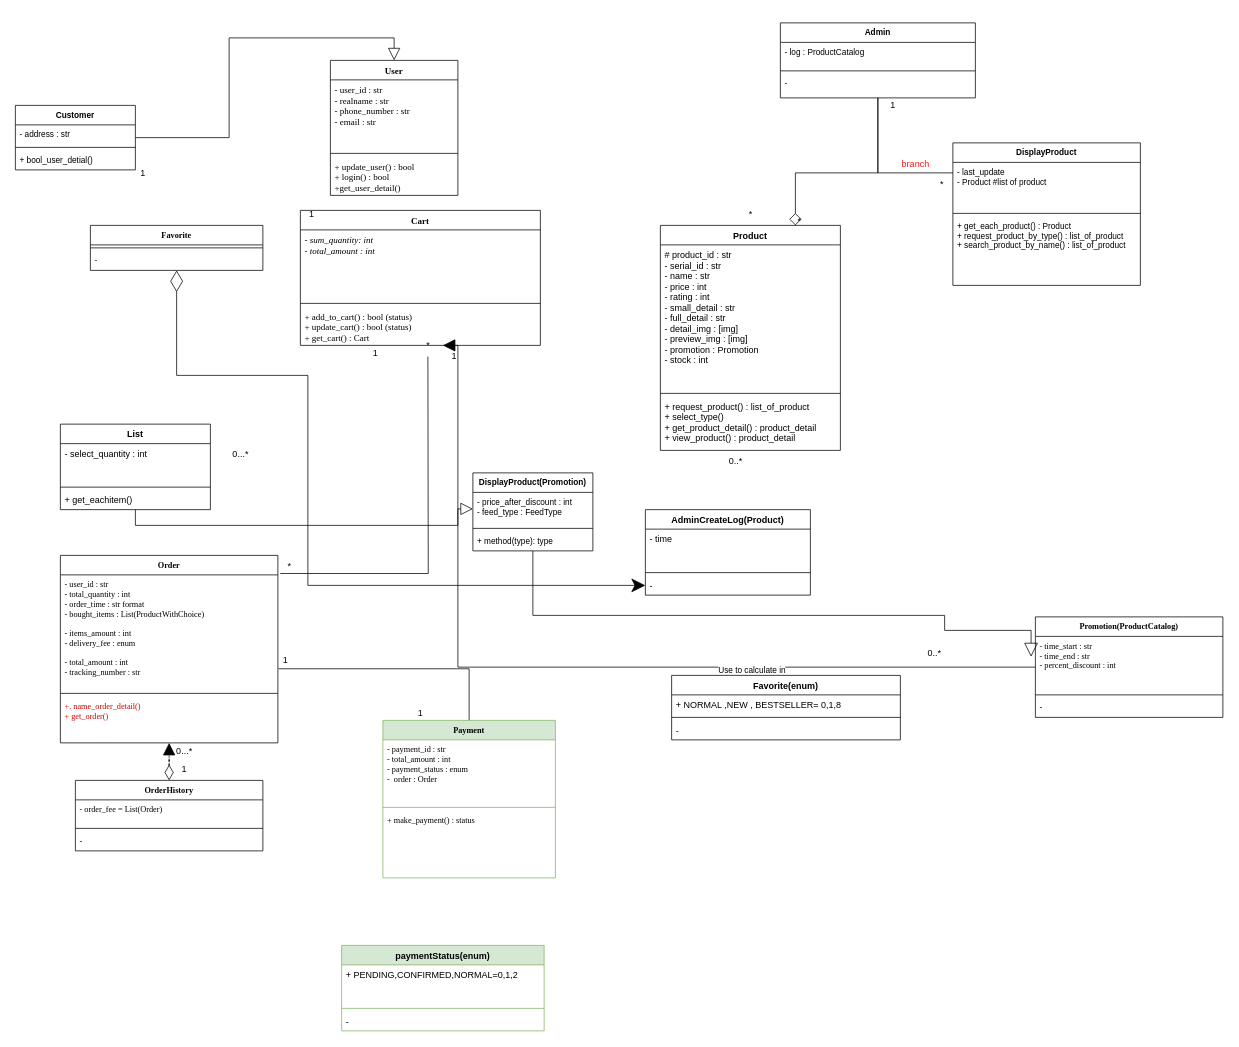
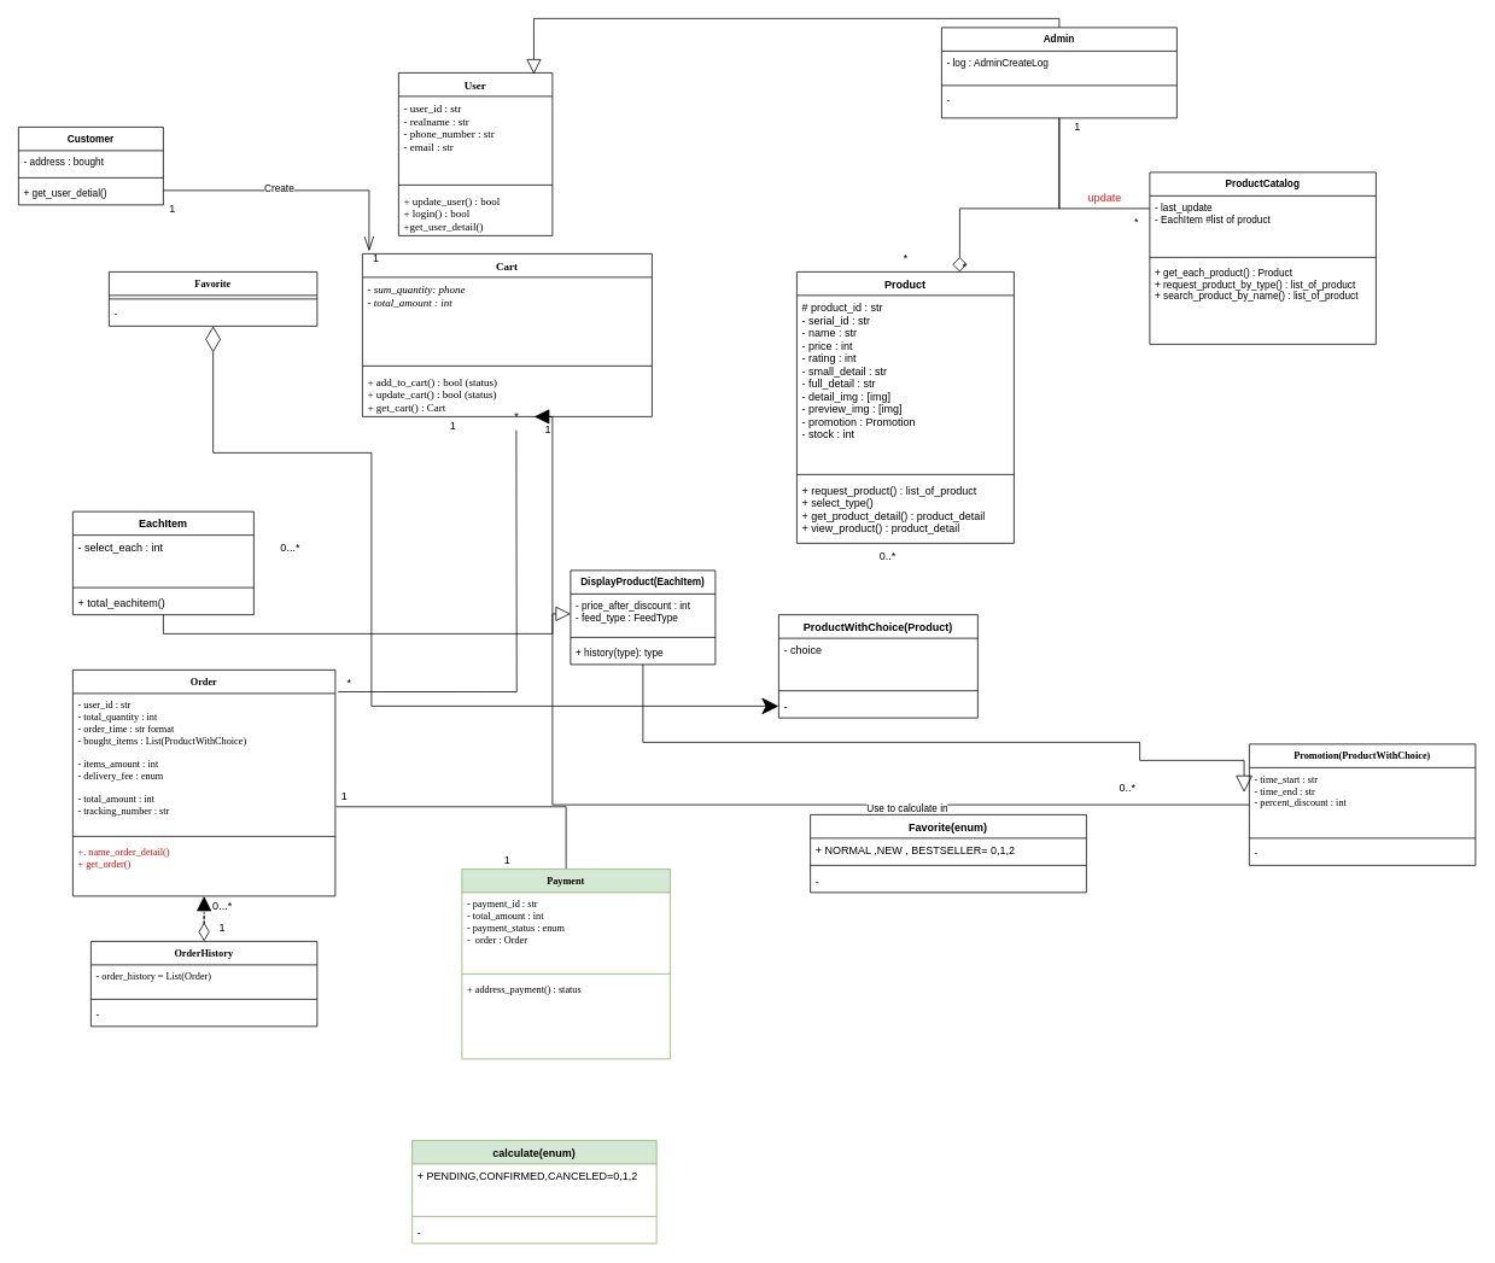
+ <mxCell id="58" style="edgeStyle=orthogonalEdgeStyle;rounded=0;sketch=0;jumpSize=7;orthogonalLoop=1;jettySize=auto;html=1;strokeWidth=1;fontSize=11;startArrow=none;startFill=0;endArrow=block;endFill=0;startSize=18;endSize=14;entryX=0.879;entryY=0.008;entryDx=0;entryDy=0;entryPerimeter=0;" parent="1" source="60" target="6" edge="1"><mxGeometry relative="1" as="geometry"><Array as="points"><mxPoint x="1170" y="20" /><mxPoint x="589" y="20" /></Array></mxGeometry></mxCell>
- <mxCell id="64" style="edgeStyle=orthogonalEdgeStyle;rounded=0;sketch=0;jumpSize=7;orthogonalLoop=1;jettySize=auto;html=1;entryX=0.5;entryY=0;entryDx=0;entryDy=0;strokeWidth=1;fontSize=11;startArrow=none;startFill=0;endArrow=block;endFill=0;startSize=18;endSize=14;" parent="1" source="67" target="6" edge="1"><mxGeometry relative="1" as="geometry" /></mxCell>
- <mxCell id="61" value="- log : ProductCatalog" style="text;strokeColor=none;fillColor=none;align=left;verticalAlign=top;spacingLeft=4;spacingRight=4;overflow=hidden;rotatable=0;points=[[0,0.5],[1,0.5]];portConstraint=eastwest;fontSize=11;" parent="60" vertex="1"><mxGeometry y="26" width="260" height="34" as="geometry" /></mxCell>
+ <mxCell id="61" value="- log : AdminCreateLog" style="text;strokeColor=none;fillColor=none;align=left;verticalAlign=top;spacingLeft=4;spacingRight=4;overflow=hidden;rotatable=0;points=[[0,0.5],[1,0.5]];portConstraint=eastwest;fontSize=11;" parent="60" vertex="1"><mxGeometry y="26" width="260" height="34" as="geometry" /></mxCell>
- <mxCell id="68" value="- address : str" style="text;strokeColor=none;fillColor=none;align=left;verticalAlign=top;spacingLeft=4;spacingRight=4;overflow=hidden;rotatable=0;points=[[0,0.5],[1,0.5]];portConstraint=eastwest;fontSize=11;" parent="67" vertex="1"><mxGeometry y="26" width="160" height="26" as="geometry" /></mxCell>
+ <mxCell id="68" value="- address : bought" style="text;strokeColor=none;fillColor=none;align=left;verticalAlign=top;spacingLeft=4;spacingRight=4;overflow=hidden;rotatable=0;points=[[0,0.5],[1,0.5]];portConstraint=eastwest;fontSize=11;" parent="67" vertex="1"><mxGeometry y="26" width="160" height="26" as="geometry" /></mxCell>
- <mxCell id="72" value="DisplayProduct" style="swimlane;fontStyle=1;align=center;verticalAlign=top;childLayout=stackLayout;horizontal=1;startSize=26;horizontalStack=0;resizeParent=1;resizeParentMax=0;resizeLast=0;collapsible=1;marginBottom=0;fontSize=11;" parent="1" vertex="1"><mxGeometry x="1270" y="190" width="250" height="190" as="geometry" /></mxCell>
+ <mxCell id="72" value="ProductCatalog" style="swimlane;fontStyle=1;align=center;verticalAlign=top;childLayout=stackLayout;horizontal=1;startSize=26;horizontalStack=0;resizeParent=1;resizeParentMax=0;resizeLast=0;collapsible=1;marginBottom=0;fontSize=11;" parent="1" vertex="1"><mxGeometry x="1270" y="190" width="250" height="190" as="geometry" /></mxCell>
+ <mxCell id="65" style="edgeStyle=orthogonalEdgeStyle;rounded=0;orthogonalLoop=1;jettySize=auto;html=1;entryX=0.023;entryY=-0.016;entryDx=0;entryDy=0;entryPerimeter=0;startArrow=none;startFill=0;endArrow=openThin;endFill=0;endSize=14;" parent="1" source="67" target="12" edge="1"><mxGeometry relative="1" as="geometry"><Array as="points"><mxPoint x="407" y="210" /></Array></mxGeometry></mxCell>
+ <mxCell id="66" value="Create" style="edgeLabel;html=1;align=center;verticalAlign=middle;resizable=0;points=[];" parent="65" vertex="1" connectable="0"><mxGeometry x="-0.137" y="3" relative="1" as="geometry"><mxPoint as="offset" /></mxGeometry></mxCell>
- <mxCell id="70" value="+ bool_user_detial()" style="text;strokeColor=none;fillColor=none;align=left;verticalAlign=top;spacingLeft=4;spacingRight=4;overflow=hidden;rotatable=0;points=[[0,0.5],[1,0.5]];portConstraint=eastwest;fontSize=11;" parent="67" vertex="1"><mxGeometry y="60" width="160" height="26" as="geometry" /></mxCell>
+ <mxCell id="70" value="+ get_user_detial()" style="text;strokeColor=none;fillColor=none;align=left;verticalAlign=top;spacingLeft=4;spacingRight=4;overflow=hidden;rotatable=0;points=[[0,0.5],[1,0.5]];portConstraint=eastwest;fontSize=11;" parent="67" vertex="1"><mxGeometry y="60" width="160" height="26" as="geometry" /></mxCell>
- <mxCell id="81" value="branch" style="text;html=1;align=center;verticalAlign=middle;resizable=0;points=[];autosize=1;strokeColor=none;fillColor=none;fontColor=#fb1818;" parent="1" vertex="1"><mxGeometry x="1190" y="204" width="60" height="30" as="geometry" /></mxCell>
+ <mxCell id="81" value="update" style="text;html=1;align=center;verticalAlign=middle;resizable=0;points=[];autosize=1;strokeColor=none;fillColor=none;fontColor=#fb1818;" parent="1" vertex="1"><mxGeometry x="1190" y="204" width="60" height="30" as="geometry" /></mxCell>
- <mxCell id="73" value="- last_update&#10;- Product #list of product" style="text;strokeColor=none;fillColor=none;align=left;verticalAlign=top;spacingLeft=4;spacingRight=4;overflow=hidden;rotatable=0;points=[[0,0.5],[1,0.5]];portConstraint=eastwest;fontSize=11;" parent="72" vertex="1"><mxGeometry y="26" width="250" height="64" as="geometry" /></mxCell>
+ <mxCell id="73" value="- last_update&#10;- EachItem #list of product" style="text;strokeColor=none;fillColor=none;align=left;verticalAlign=top;spacingLeft=4;spacingRight=4;overflow=hidden;rotatable=0;points=[[0,0.5],[1,0.5]];portConstraint=eastwest;fontSize=11;" parent="72" vertex="1"><mxGeometry y="26" width="250" height="64" as="geometry" /></mxCell>
- <mxCell id="13" value="- sum_quantity: int&#10;- total_amount : int" style="text;align=left;verticalAlign=top;spacingLeft=4;spacingRight=4;overflow=hidden;rotatable=0;points=[[0,0.5],[1,0.5]];portConstraint=eastwest;fontFamily=Verdana;fontStyle=2" parent="12" vertex="1"><mxGeometry y="26" width="320" height="94" as="geometry" /></mxCell>
+ <mxCell id="13" value="- sum_quantity: phone&#10;- total_amount : int" style="text;align=left;verticalAlign=top;spacingLeft=4;spacingRight=4;overflow=hidden;rotatable=0;points=[[0,0.5],[1,0.5]];portConstraint=eastwest;fontFamily=Verdana;fontStyle=2" parent="12" vertex="1"><mxGeometry y="26" width="320" height="94" as="geometry" /></mxCell>
- <mxCell id="53" value="List&#10;" style="swimlane;fontStyle=1;align=center;verticalAlign=top;childLayout=stackLayout;horizontal=1;startSize=26;horizontalStack=0;resizeParent=1;resizeParentMax=0;resizeLast=0;collapsible=1;marginBottom=0;" parent="1" vertex="1"><mxGeometry x="80" y="565" width="200" height="114" as="geometry" /></mxCell>
+ <mxCell id="53" value="EachItem&#10;" style="swimlane;fontStyle=1;align=center;verticalAlign=top;childLayout=stackLayout;horizontal=1;startSize=26;horizontalStack=0;resizeParent=1;resizeParentMax=0;resizeLast=0;collapsible=1;marginBottom=0;" parent="1" vertex="1"><mxGeometry x="80" y="565" width="200" height="114" as="geometry" /></mxCell>
- <mxCell id="54" value="- select_quantity : int" style="text;strokeColor=none;fillColor=none;align=left;verticalAlign=top;spacingLeft=4;spacingRight=4;overflow=hidden;rotatable=0;points=[[0,0.5],[1,0.5]];portConstraint=eastwest;" parent="53" vertex="1"><mxGeometry y="26" width="200" height="54" as="geometry" /></mxCell>
+ <mxCell id="54" value="- select_each : int" style="text;strokeColor=none;fillColor=none;align=left;verticalAlign=top;spacingLeft=4;spacingRight=4;overflow=hidden;rotatable=0;points=[[0,0.5],[1,0.5]];portConstraint=eastwest;" parent="53" vertex="1"><mxGeometry y="26" width="200" height="54" as="geometry" /></mxCell>
- <mxCell id="77" value="DisplayProduct(Promotion)" style="swimlane;fontStyle=1;align=center;verticalAlign=top;childLayout=stackLayout;horizontal=1;startSize=26;horizontalStack=0;resizeParent=1;resizeParentMax=0;resizeLast=0;collapsible=1;marginBottom=0;fontSize=11;" parent="1" vertex="1"><mxGeometry x="630" y="630" width="160" height="104" as="geometry" /></mxCell>
+ <mxCell id="77" value="DisplayProduct(EachItem)" style="swimlane;fontStyle=1;align=center;verticalAlign=top;childLayout=stackLayout;horizontal=1;startSize=26;horizontalStack=0;resizeParent=1;resizeParentMax=0;resizeLast=0;collapsible=1;marginBottom=0;fontSize=11;" parent="1" vertex="1"><mxGeometry x="630" y="630" width="160" height="104" as="geometry" /></mxCell>
- <mxCell id="56" value="+ get_eachitem()" style="text;strokeColor=none;fillColor=none;align=left;verticalAlign=top;spacingLeft=4;spacingRight=4;overflow=hidden;rotatable=0;points=[[0,0.5],[1,0.5]];portConstraint=eastwest;" parent="53" vertex="1"><mxGeometry y="88" width="200" height="26" as="geometry" /></mxCell>
+ <mxCell id="56" value="+ total_eachitem()" style="text;strokeColor=none;fillColor=none;align=left;verticalAlign=top;spacingLeft=4;spacingRight=4;overflow=hidden;rotatable=0;points=[[0,0.5],[1,0.5]];portConstraint=eastwest;" parent="53" vertex="1"><mxGeometry y="88" width="200" height="26" as="geometry" /></mxCell>
- <mxCell id="40" value="AdminCreateLog(Product)" style="swimlane;fontStyle=1;align=center;verticalAlign=top;childLayout=stackLayout;horizontal=1;startSize=26;horizontalStack=0;resizeParent=1;resizeParentMax=0;resizeLast=0;collapsible=1;marginBottom=0;" parent="1" vertex="1"><mxGeometry y="679" width="220" height="114" as="geometry" x="860" /></mxCell>
+ <mxCell id="40" value="ProductWithChoice(Product)" style="swimlane;fontStyle=1;align=center;verticalAlign=top;childLayout=stackLayout;horizontal=1;startSize=26;horizontalStack=0;resizeParent=1;resizeParentMax=0;resizeLast=0;collapsible=1;marginBottom=0;" parent="1" vertex="1"><mxGeometry y="679" width="220" height="114" as="geometry" x="860" /></mxCell>
- <mxCell id="41" value="- time" style="text;align=left;verticalAlign=top;spacingLeft=4;spacingRight=4;overflow=hidden;rotatable=0;points=[[0,0.5],[1,0.5]];portConstraint=eastwest;" parent="40" vertex="1"><mxGeometry y="26" width="220" height="54" as="geometry" /></mxCell>
+ <mxCell id="41" value="- choice" style="text;align=left;verticalAlign=top;spacingLeft=4;spacingRight=4;overflow=hidden;rotatable=0;points=[[0,0.5],[1,0.5]];portConstraint=eastwest;" parent="40" vertex="1"><mxGeometry y="26" width="220" height="54" as="geometry" /></mxCell>
- <mxCell id="80" value="+ method(type): type" style="text;strokeColor=none;fillColor=none;align=left;verticalAlign=top;spacingLeft=4;spacingRight=4;overflow=hidden;rotatable=0;points=[[0,0.5],[1,0.5]];portConstraint=eastwest;fontSize=11;" parent="77" vertex="1"><mxGeometry y="78" width="160" height="26" as="geometry" /></mxCell>
+ <mxCell id="80" value="+ history(type): type" style="text;strokeColor=none;fillColor=none;align=left;verticalAlign=top;spacingLeft=4;spacingRight=4;overflow=hidden;rotatable=0;points=[[0,0.5],[1,0.5]];portConstraint=eastwest;fontSize=11;" parent="77" vertex="1"><mxGeometry y="78" width="160" height="26" as="geometry" /></mxCell>
- <mxCell id="27" value="Promotion(ProductCatalog)" style="swimlane;fontStyle=1;align=center;verticalAlign=top;childLayout=stackLayout;horizontal=1;startSize=26;horizontalStack=0;resizeParent=1;resizeParentMax=0;resizeLast=0;collapsible=1;marginBottom=0;fontFamily=Verdana;fontSize=11;fontColor=#000000;" parent="1" vertex="1"><mxGeometry x="1380" y="822" width="250" height="134" as="geometry" /></mxCell>
+ <mxCell id="27" value="Promotion(ProductWithChoice)" style="swimlane;fontStyle=1;align=center;verticalAlign=top;childLayout=stackLayout;horizontal=1;startSize=26;horizontalStack=0;resizeParent=1;resizeParentMax=0;resizeLast=0;collapsible=1;marginBottom=0;fontFamily=Verdana;fontSize=11;fontColor=#000000;" parent="1" vertex="1"><mxGeometry x="1380" y="822" width="250" height="134" as="geometry" /></mxCell>
- <mxCell id="49" value="+ NORMAL ,NEW , BESTSELLER= 0,1,8" style="text;strokeColor=none;fillColor=none;align=left;verticalAlign=top;spacingLeft=4;spacingRight=4;overflow=hidden;rotatable=0;points=[[0,0.5],[1,0.5]];portConstraint=eastwest;" parent="48" vertex="1"><mxGeometry y="26" width="305" height="26" as="geometry" /></mxCell>
+ <mxCell id="49" value="+ NORMAL ,NEW , BESTSELLER= 0,1,2" style="text;strokeColor=none;fillColor=none;align=left;verticalAlign=top;spacingLeft=4;spacingRight=4;overflow=hidden;rotatable=0;points=[[0,0.5],[1,0.5]];portConstraint=eastwest;" parent="48" vertex="1"><mxGeometry y="26" width="305" height="26" as="geometry" /></mxCell>
- <mxCell id="33" value="- order_fee = List(Order)" style="text;strokeColor=none;fillColor=none;align=left;verticalAlign=top;spacingLeft=4;spacingRight=4;overflow=hidden;rotatable=0;points=[[0,0.5],[1,0.5]];portConstraint=eastwest;fontSize=11;fontFamily=Verdana;fontColor=#000000;" parent="32" vertex="1"><mxGeometry y="26" width="250" height="34" as="geometry" /></mxCell>
+ <mxCell id="33" value="- order_history = List(Order)" style="text;strokeColor=none;fillColor=none;align=left;verticalAlign=top;spacingLeft=4;spacingRight=4;overflow=hidden;rotatable=0;points=[[0,0.5],[1,0.5]];portConstraint=eastwest;fontSize=11;fontFamily=Verdana;fontColor=#000000;" parent="32" vertex="1"><mxGeometry y="26" width="250" height="34" as="geometry" /></mxCell>
- <mxCell id="24" value="+ make_payment() : status&#10;&#10;" style="text;strokeColor=none;fillColor=none;align=left;verticalAlign=top;spacingLeft=4;spacingRight=4;overflow=hidden;rotatable=0;points=[[0,0.5],[1,0.5]];portConstraint=eastwest;fontSize=11;fontFamily=Verdana;fontColor=#000000;" parent="21" vertex="1"><mxGeometry y="120" width="230" height="90" as="geometry" /></mxCell>
+ <mxCell id="24" value="+ address_payment() : status&#10;&#10;" style="text;strokeColor=none;fillColor=none;align=left;verticalAlign=top;spacingLeft=4;spacingRight=4;overflow=hidden;rotatable=0;points=[[0,0.5],[1,0.5]];portConstraint=eastwest;fontSize=11;fontFamily=Verdana;fontColor=#000000;" parent="21" vertex="1"><mxGeometry y="120" width="230" height="90" as="geometry" /></mxCell>
- <mxCell id="44" value="paymentStatus(enum)" style="swimlane;fontStyle=1;align=center;verticalAlign=top;childLayout=stackLayout;horizontal=1;startSize=26;horizontalStack=0;resizeParent=1;resizeParentMax=0;resizeLast=0;collapsible=1;marginBottom=0;fillColor=#d5e8d4;strokeColor=#82b366;" parent="1" vertex="1"><mxGeometry x="455" y="1260" width="270" height="114" as="geometry" /></mxCell>
+ <mxCell id="44" value="calculate(enum)" style="swimlane;fontStyle=1;align=center;verticalAlign=top;childLayout=stackLayout;horizontal=1;startSize=26;horizontalStack=0;resizeParent=1;resizeParentMax=0;resizeLast=0;collapsible=1;marginBottom=0;fillColor=#d5e8d4;strokeColor=#82b366;" parent="1" vertex="1"><mxGeometry x="455" y="1260" width="270" height="114" as="geometry" /></mxCell>
- <mxCell id="45" value="+ PENDING,CONFIRMED,NORMAL=0,1,2" style="text;strokeColor=none;fillColor=none;align=left;verticalAlign=top;spacingLeft=4;spacingRight=4;overflow=hidden;rotatable=0;points=[[0,0.5],[1,0.5]];portConstraint=eastwest;" parent="44" vertex="1"><mxGeometry y="26" width="270" height="54" as="geometry" /></mxCell>
+ <mxCell id="45" value="+ PENDING,CONFIRMED,CANCELED=0,1,2" style="text;strokeColor=none;fillColor=none;align=left;verticalAlign=top;spacingLeft=4;spacingRight=4;overflow=hidden;rotatable=0;points=[[0,0.5],[1,0.5]];portConstraint=eastwest;" parent="44" vertex="1"><mxGeometry y="26" width="270" height="54" as="geometry" /></mxCell>
